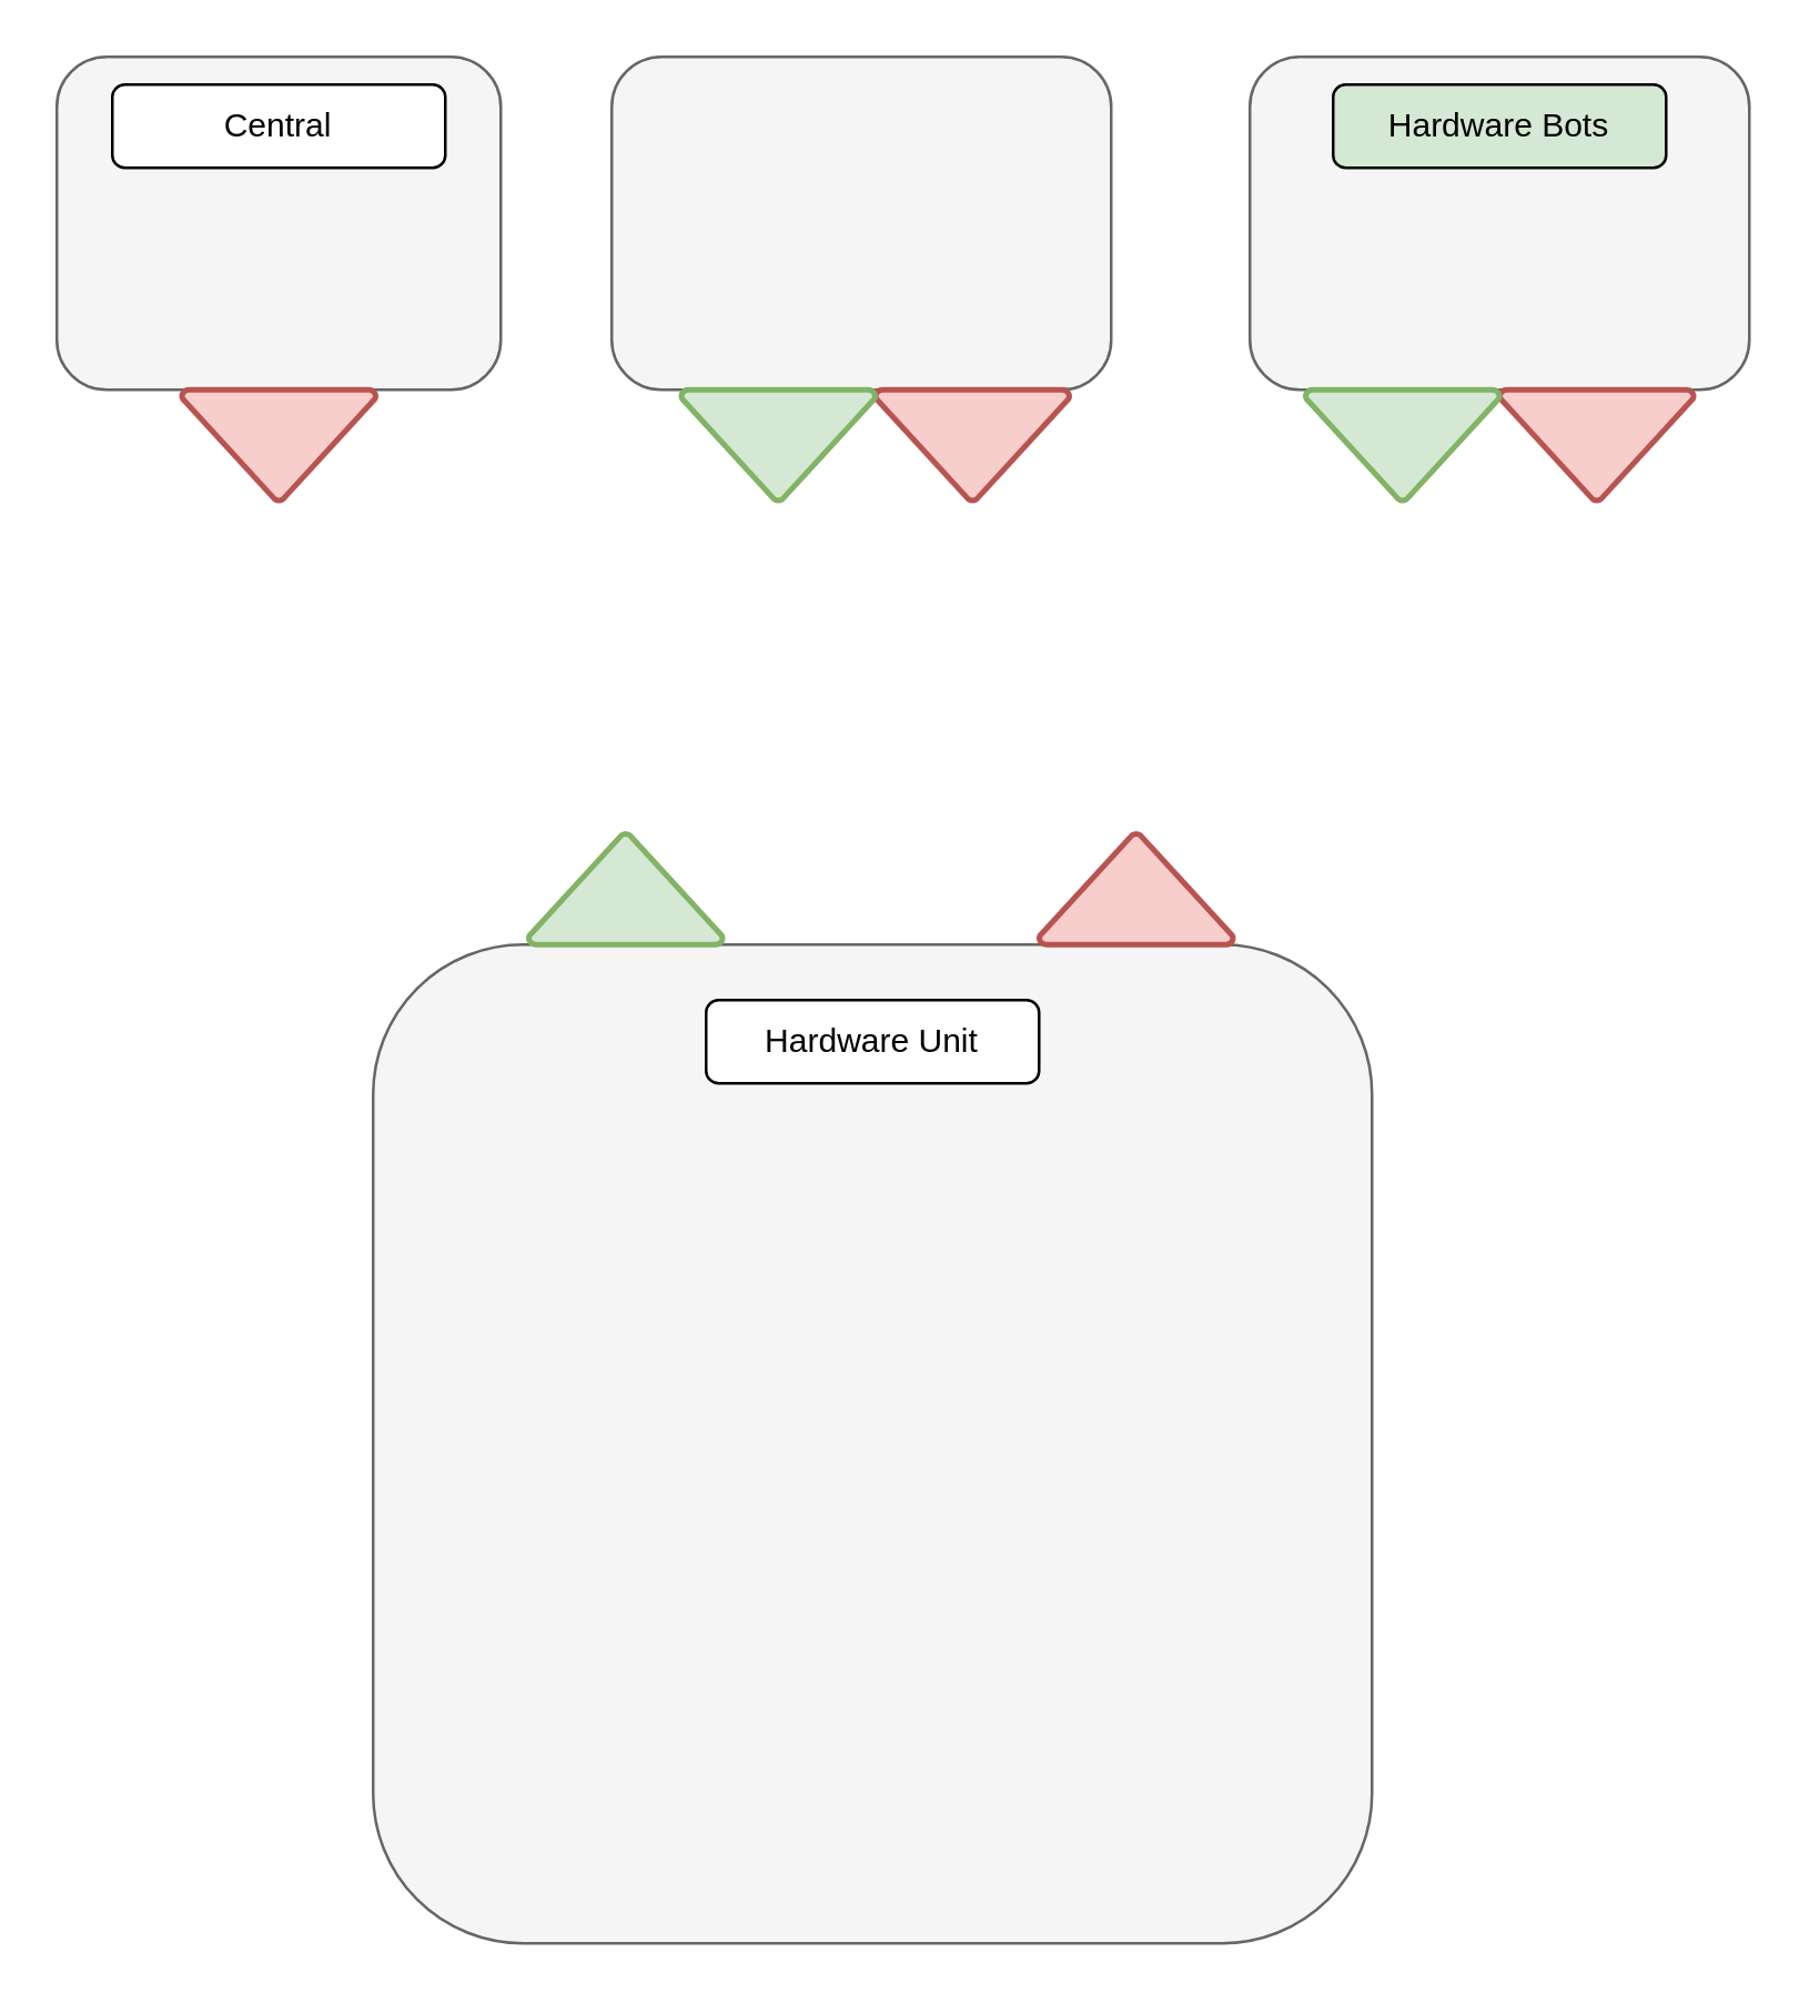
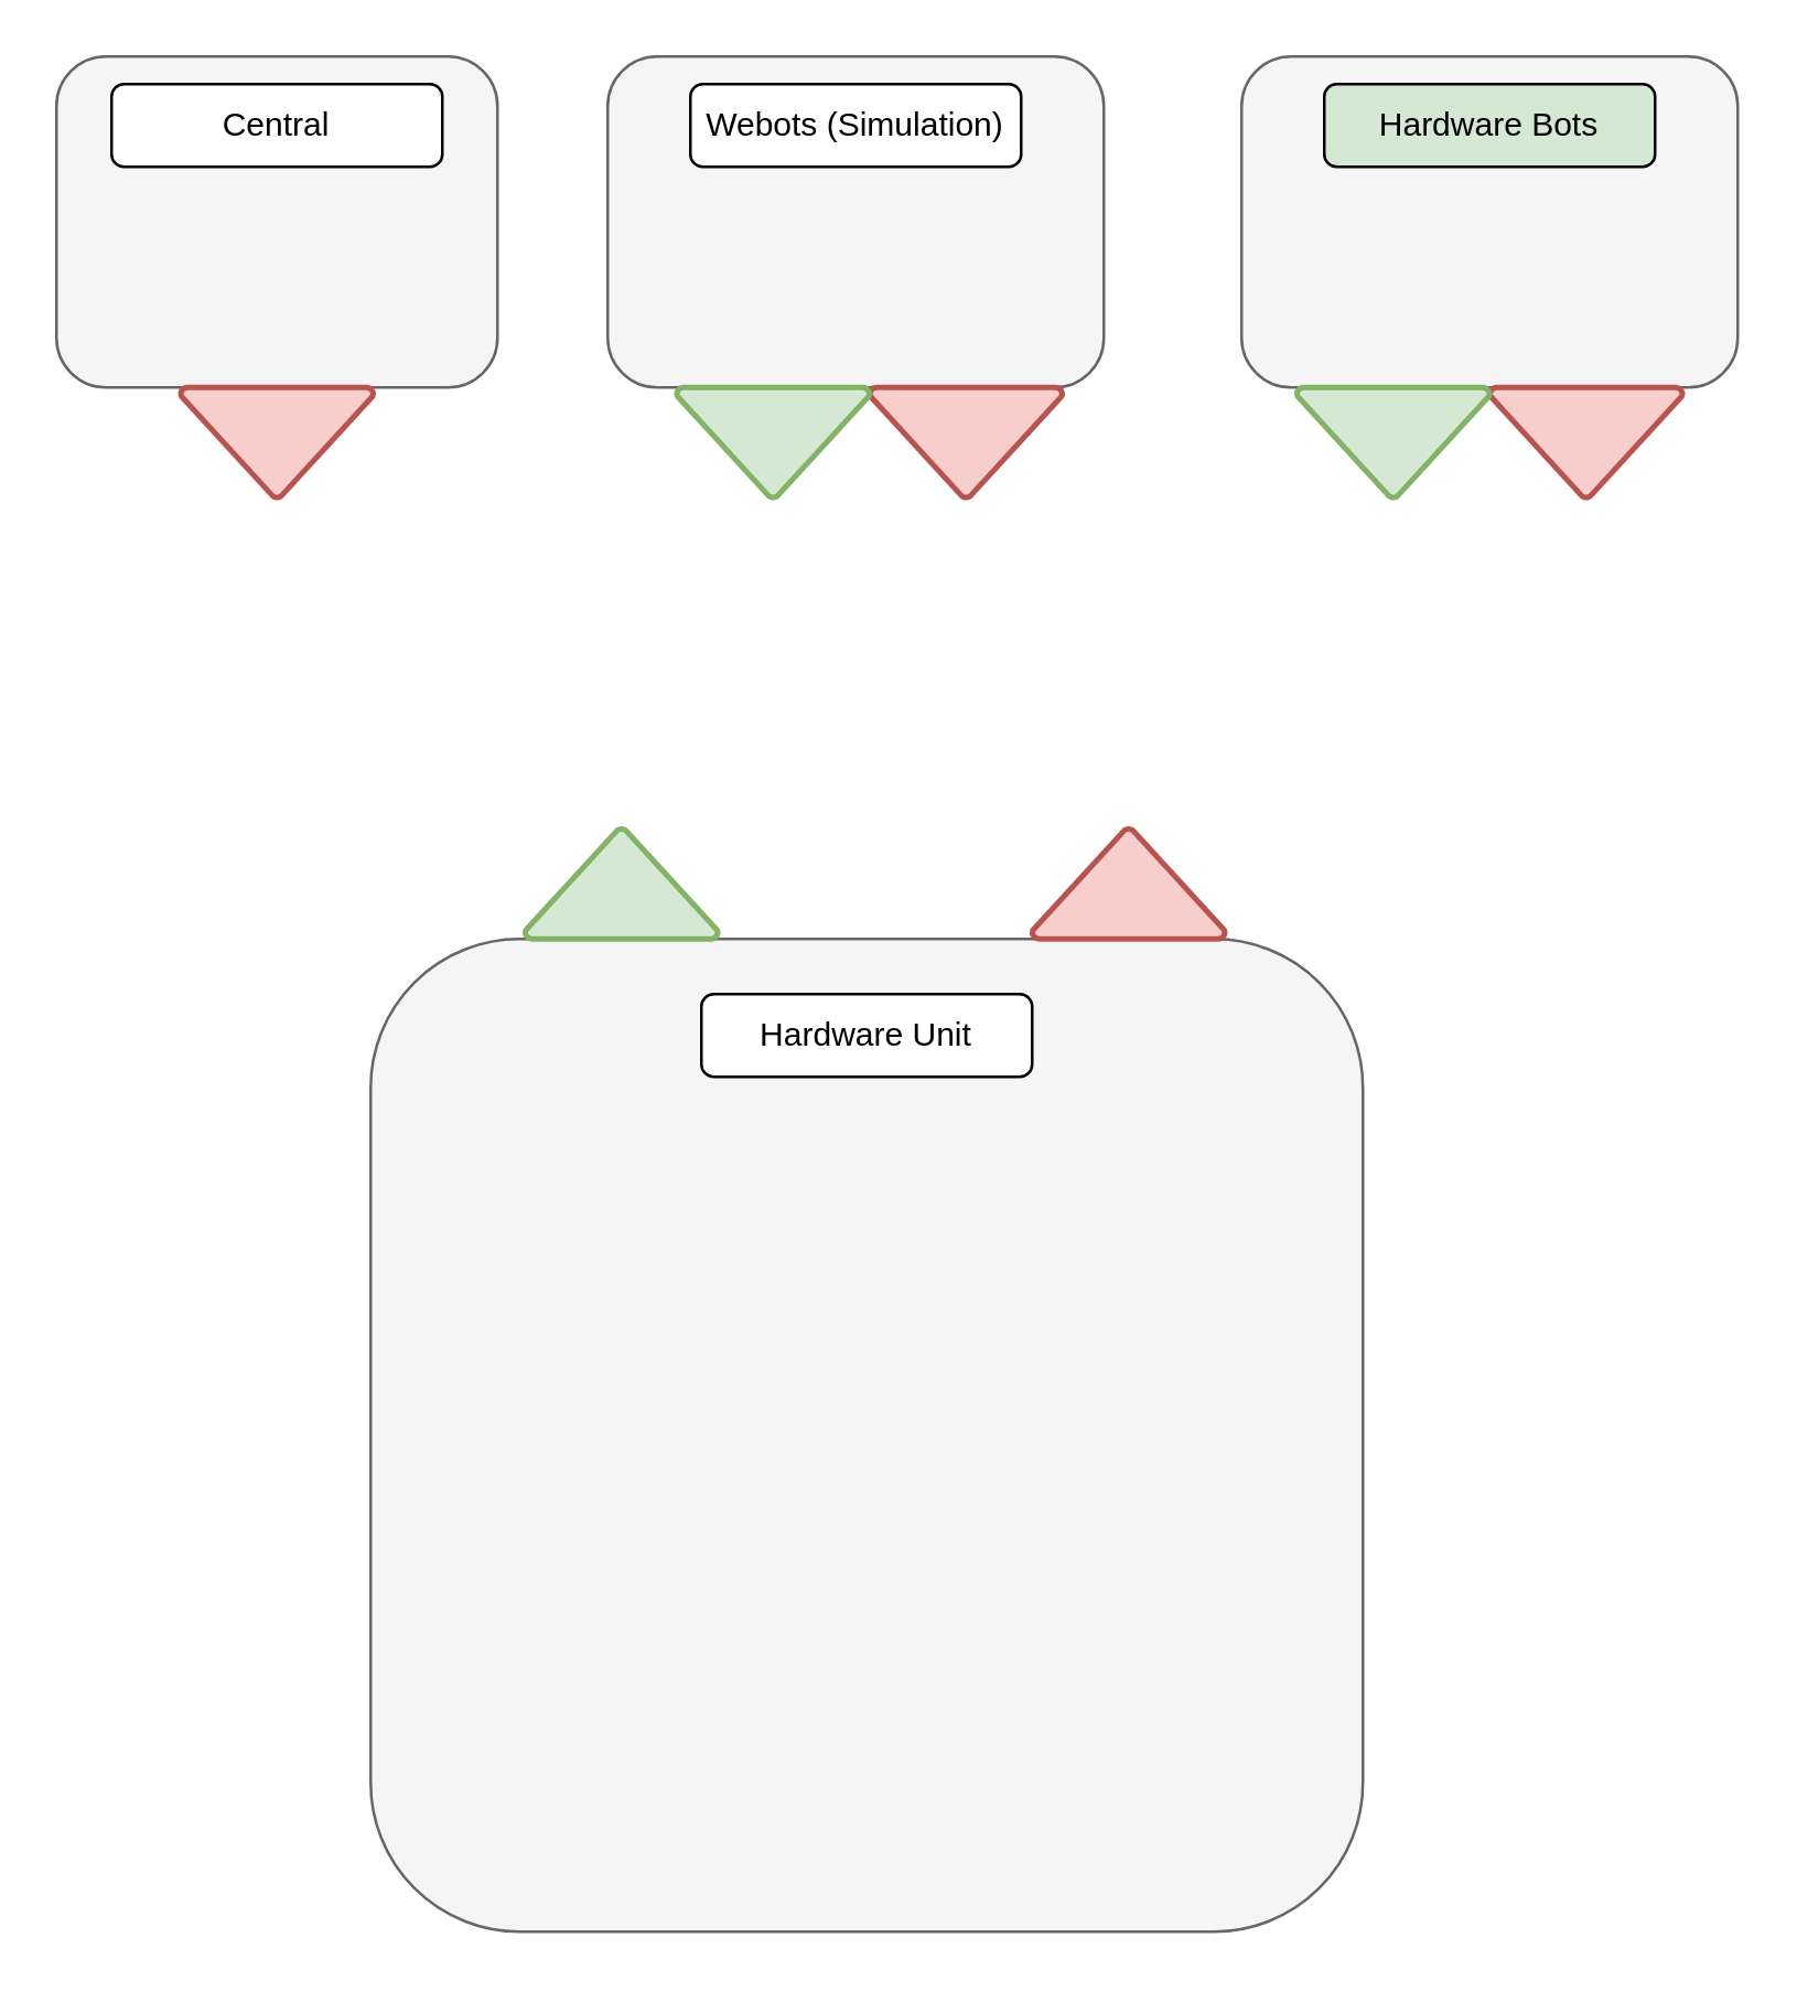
+ <mxCell id="7" value="Webots (Simulation)" style="rounded=1;whiteSpace=wrap;html=1;" vertex="1" parent="1"><mxGeometry x="250" y="30" width="120" height="30" as="geometry" /></mxCell>
